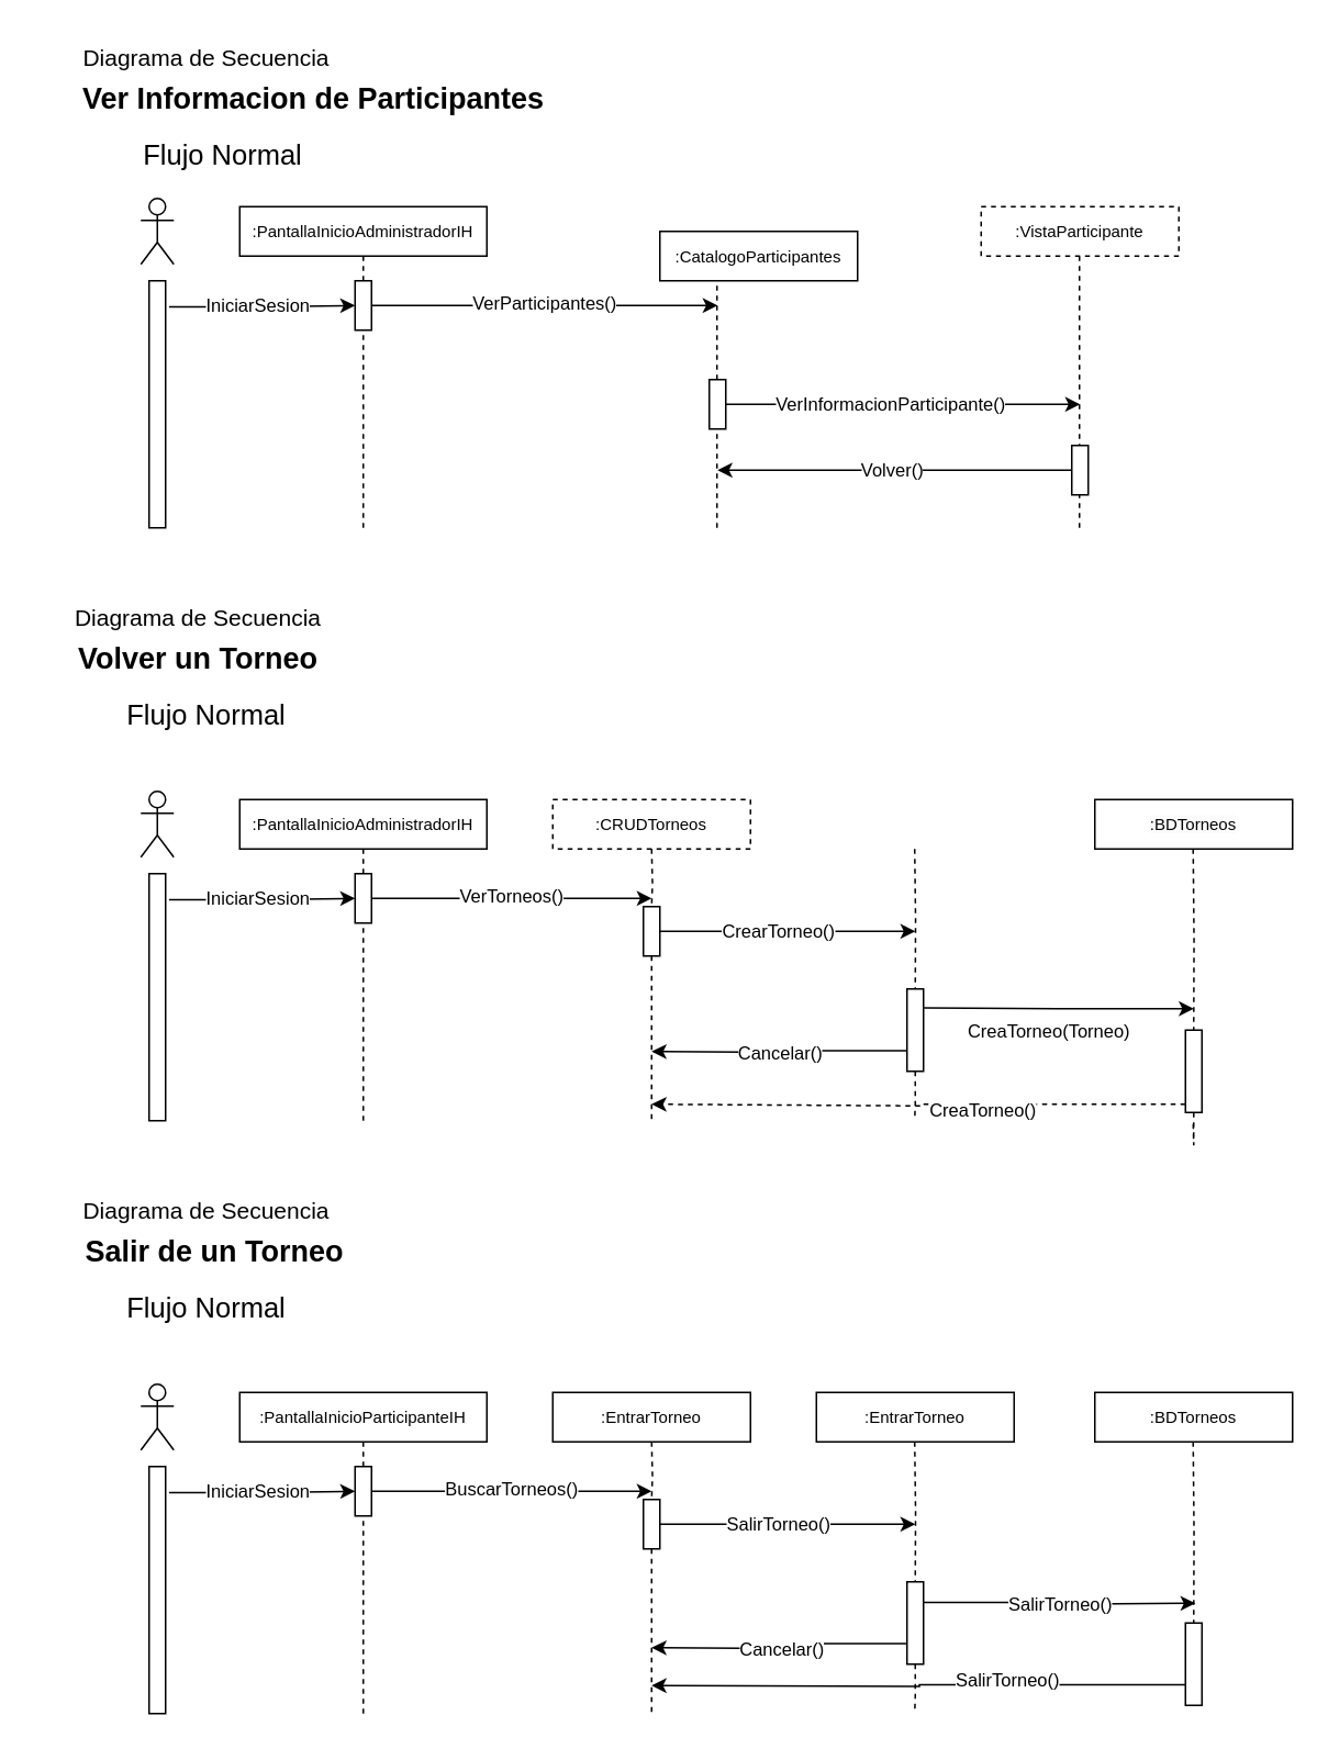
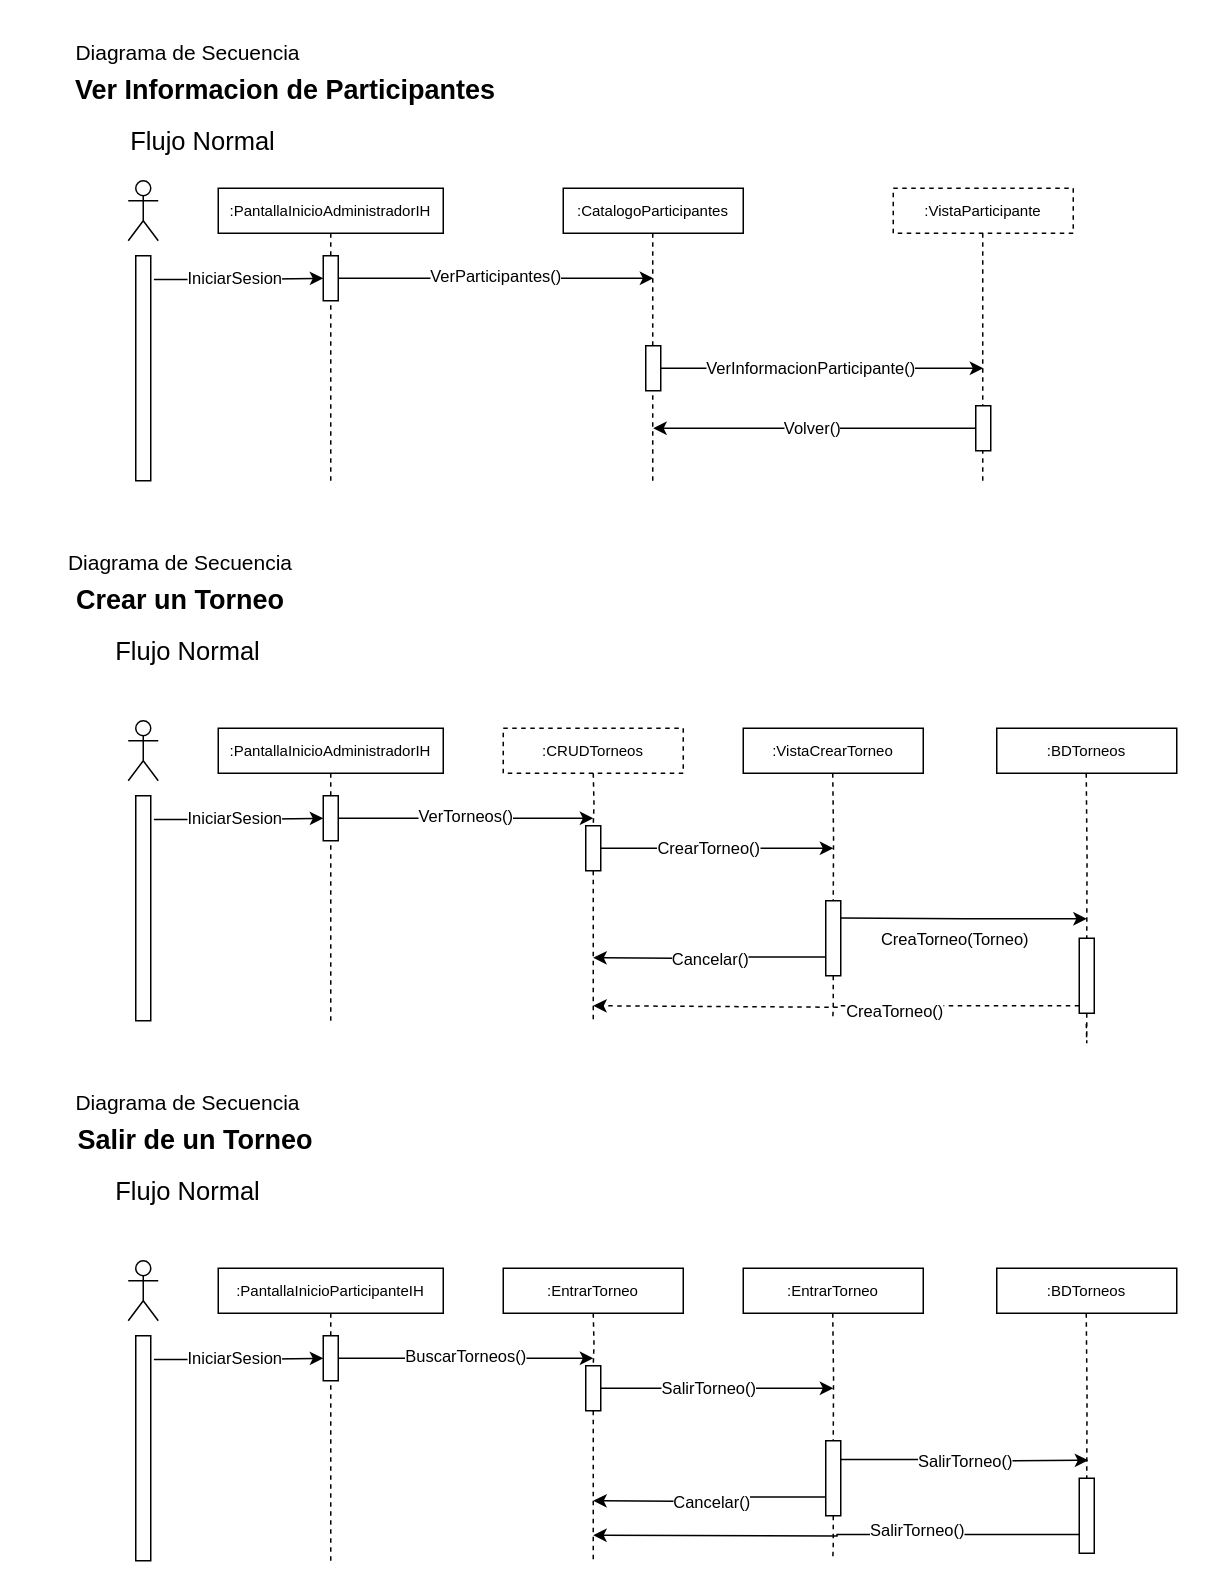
- <mxCell id="19" value=":CatalogoParticipantes" style="rounded=0;whiteSpace=wrap;html=1;fontSize=10;" vertex="1" parent="7"><mxGeometry x="315" y="20" width="120" height="30" as="geometry" /></mxCell>
+ <mxCell id="19" value=":CatalogoParticipantes" style="rounded=0;whiteSpace=wrap;html=1;fontSize=10;" vertex="1" parent="7"><mxGeometry x="290" y="5" width="120" height="30" as="geometry" /></mxCell>
- <mxCell id="27" value="Volver un Torneo" style="text;html=1;strokeColor=none;fillColor=none;align=center;verticalAlign=middle;whiteSpace=wrap;rounded=0;strokeWidth=1;fontStyle=1;fontSize=18;" vertex="1" parent="1"><mxGeometry x="25" y="380" width="190" height="40" as="geometry" /></mxCell>
+ <mxCell id="27" value="Crear un Torneo" style="text;html=1;strokeColor=none;fillColor=none;align=center;verticalAlign=middle;whiteSpace=wrap;rounded=0;strokeWidth=1;fontStyle=1;fontSize=18;" vertex="1" parent="1"><mxGeometry x="25" y="380" width="190" height="40" as="geometry" /></mxCell>
+ <mxCell id="45" value=":VistaCrearTorneo" style="rounded=0;whiteSpace=wrap;html=1;fontSize=10;container=0;" vertex="1" parent="32"><mxGeometry x="410" y="5" width="120" height="30" as="geometry" /></mxCell>
